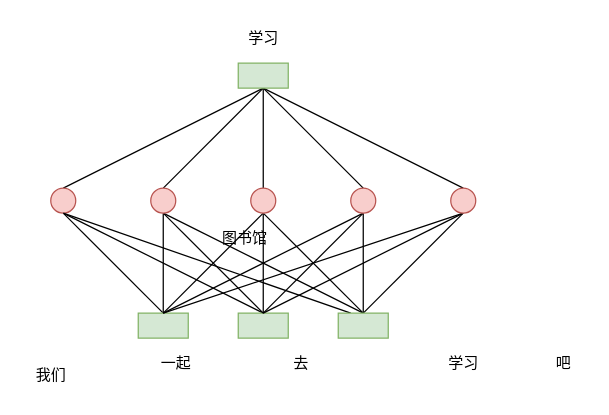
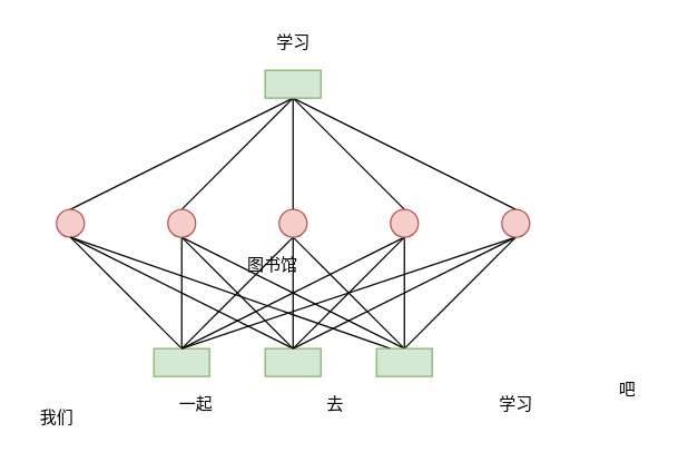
- <mxCell id="36" value="吧" style="text;html=1;resizable=0;autosize=1;align=center;verticalAlign=middle;points=[];fillColor=none;strokeColor=none;rounded=0;" parent="1" vertex="1"><mxGeometry x="435" y="280" width="30" height="20" as="geometry" /></mxCell>
+ <mxCell id="36" value="吧" style="text;html=1;resizable=0;autosize=1;align=center;verticalAlign=middle;points=[];fillColor=none;strokeColor=none;rounded=0;" parent="1" vertex="1"><mxGeometry x="435" y="270" width="30" height="20" as="geometry" /></mxCell>
